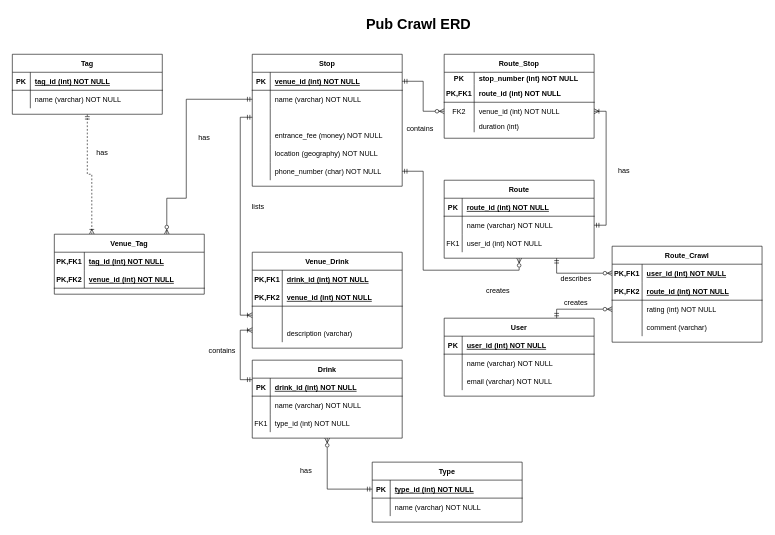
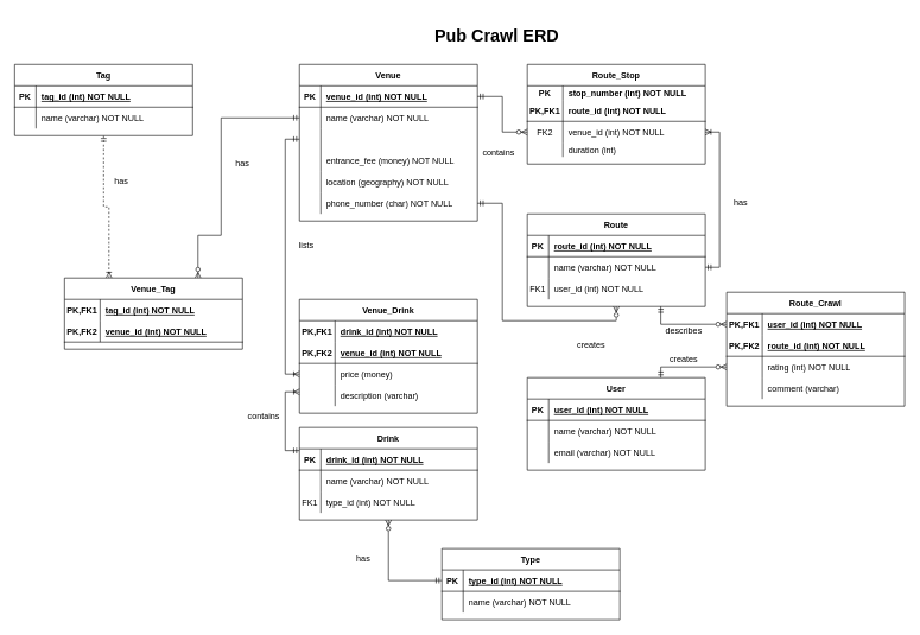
- <mxCell id="86" value="&lt;h1&gt;Pub Crawl ERD&lt;/h1&gt;" style="text;html=1;strokeColor=none;fillColor=none;spacing=5;spacingTop=-20;whiteSpace=wrap;overflow=hidden;rounded=0;" parent="1" vertex="1"><mxGeometry x="605" y="20" width="190" height="40" as="geometry" /></mxCell>
+ <mxCell id="86" value="&lt;h1&gt;Pub Crawl ERD&lt;/h1&gt;" style="text;html=1;strokeColor=none;fillColor=none;spacing=5;spacingTop=-20;whiteSpace=wrap;overflow=hidden;rounded=0;" parent="1" vertex="1"><mxGeometry x="605" y="30" width="190" height="40" as="geometry" /></mxCell>
- <mxCell id="27" value="Stop" style="shape=table;startSize=30;container=1;collapsible=1;childLayout=tableLayout;fixedRows=1;rowLines=0;fontStyle=1;align=center;resizeLast=1;" parent="1" vertex="1"><mxGeometry x="420" y="90" width="250" height="220" as="geometry" /></mxCell>
+ <mxCell id="27" value="Venue" style="shape=table;startSize=30;container=1;collapsible=1;childLayout=tableLayout;fixedRows=1;rowLines=0;fontStyle=1;align=center;resizeLast=1;" parent="1" vertex="1"><mxGeometry x="420" y="90" width="250" height="220" as="geometry" /></mxCell>
+ <mxCell id="54" value="price (money)" style="shape=partialRectangle;overflow=hidden;connectable=0;fillColor=none;top=0;left=0;bottom=0;right=0;align=left;spacingLeft=6;" parent="52" vertex="1"><mxGeometry x="50" width="200" height="30" as="geometry"><mxRectangle width="200" height="30" as="alternateBounds" /></mxGeometry></mxCell>
